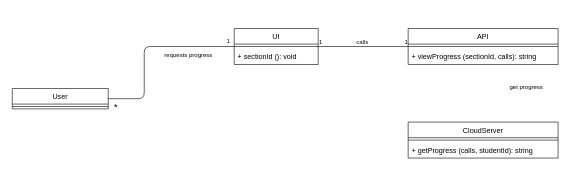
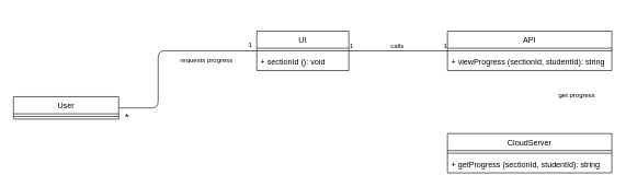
- <mxCell id="15" value="+ viewProgress (sectionId, calls): string" style="text;strokeColor=none;fillColor=none;align=left;verticalAlign=top;spacingLeft=4;spacingRight=4;overflow=hidden;rotatable=0;points=[[0,0.5],[1,0.5]];portConstraint=eastwest;" parent="13" vertex="1"><mxGeometry y="34" width="250" height="26" as="geometry" /></mxCell>
+ <mxCell id="15" value="+ viewProgress (sectionId, studentId): string" style="text;strokeColor=none;fillColor=none;align=left;verticalAlign=top;spacingLeft=4;spacingRight=4;overflow=hidden;rotatable=0;points=[[0,0.5],[1,0.5]];portConstraint=eastwest;" parent="13" vertex="1"><mxGeometry y="34" width="250" height="26" as="geometry" /></mxCell>
- <mxCell id="18" value="+ getProgress (calls, studentId): string" style="text;strokeColor=none;fillColor=none;align=left;verticalAlign=top;spacingLeft=4;spacingRight=4;overflow=hidden;rotatable=0;points=[[0,0.5],[1,0.5]];portConstraint=eastwest;" parent="16" vertex="1"><mxGeometry y="34" width="250" height="26" as="geometry" /></mxCell>
+ <mxCell id="18" value="+ getProgress (sectionId, studentId): string" style="text;strokeColor=none;fillColor=none;align=left;verticalAlign=top;spacingLeft=4;spacingRight=4;overflow=hidden;rotatable=0;points=[[0,0.5],[1,0.5]];portConstraint=eastwest;" parent="16" vertex="1"><mxGeometry y="34" width="250" height="26" as="geometry" /></mxCell>
